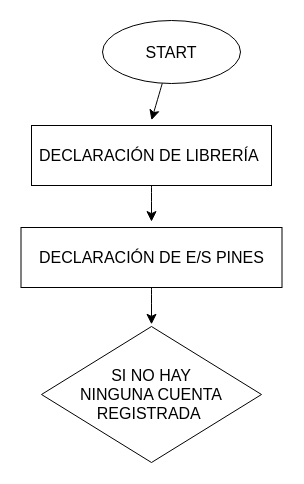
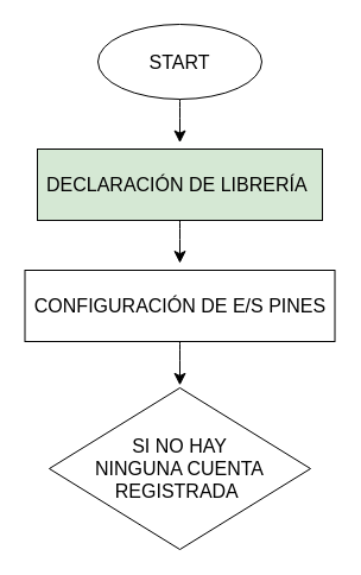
- <mxCell id="3" value="&lt;font style=&quot;vertical-align: inherit;&quot;&gt;&lt;font style=&quot;vertical-align: inherit;&quot;&gt;START&lt;/font&gt;&lt;/font&gt;" style="ellipse;whiteSpace=wrap;html=1;fontSize=16;" vertex="1" parent="1"><mxGeometry x="102" y="20" width="138" height="63" as="geometry" /></mxCell>
+ <mxCell id="3" value="&lt;font style=&quot;vertical-align: inherit;&quot;&gt;&lt;font style=&quot;vertical-align: inherit;&quot;&gt;START&lt;/font&gt;&lt;/font&gt;" style="ellipse;whiteSpace=wrap;html=1;fontSize=16;" vertex="1" parent="1"><mxGeometry x="82" y="20" width="138" height="63" as="geometry" /></mxCell>
- <mxCell id="5" value="&lt;font style=&quot;vertical-align: inherit;&quot;&gt;&lt;font style=&quot;vertical-align: inherit;&quot;&gt;&lt;font style=&quot;vertical-align: inherit;&quot;&gt;&lt;font style=&quot;vertical-align: inherit;&quot;&gt;DECLARACIÓN DE LIBRERÍA&amp;nbsp;&lt;/font&gt;&lt;/font&gt;&lt;/font&gt;&lt;/font&gt;" style="whiteSpace=wrap;html=1;fontSize=16;" vertex="1" parent="1"><mxGeometry x="31" y="125" width="240" height="60" as="geometry" /></mxCell>
+ <mxCell id="5" value="&lt;font style=&quot;vertical-align: inherit;&quot;&gt;&lt;font style=&quot;vertical-align: inherit;&quot;&gt;&lt;font style=&quot;vertical-align: inherit;&quot;&gt;&lt;font style=&quot;vertical-align: inherit;&quot;&gt;DECLARACIÓN DE LIBRERÍA&amp;nbsp;&lt;/font&gt;&lt;/font&gt;&lt;/font&gt;&lt;/font&gt;" style="whiteSpace=wrap;html=1;fontSize=16;fillColor=#d5e8d4;" vertex="1" parent="1"><mxGeometry x="31" y="125" width="240" height="60" as="geometry" /></mxCell>
- <mxCell id="7" value="&lt;font style=&quot;vertical-align: inherit;&quot;&gt;&lt;font style=&quot;vertical-align: inherit;&quot;&gt;DECLARACIÓN DE E/S PINES&lt;/font&gt;&lt;/font&gt;" style="whiteSpace=wrap;html=1;fontSize=16;" vertex="1" parent="1"><mxGeometry x="20.5" y="227" width="261" height="60" as="geometry" /></mxCell>
+ <mxCell id="7" value="&lt;font style=&quot;vertical-align: inherit;&quot;&gt;&lt;font style=&quot;vertical-align: inherit;&quot;&gt;CONFIGURACIÓN DE E/S PINES&lt;/font&gt;&lt;/font&gt;" style="whiteSpace=wrap;html=1;fontSize=16;" vertex="1" parent="1"><mxGeometry x="20.5" y="227" width="261" height="60" as="geometry" /></mxCell>
